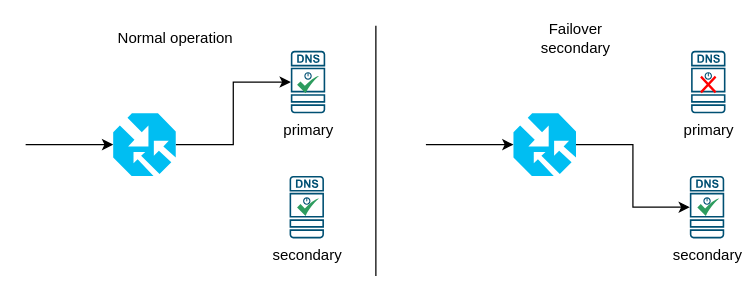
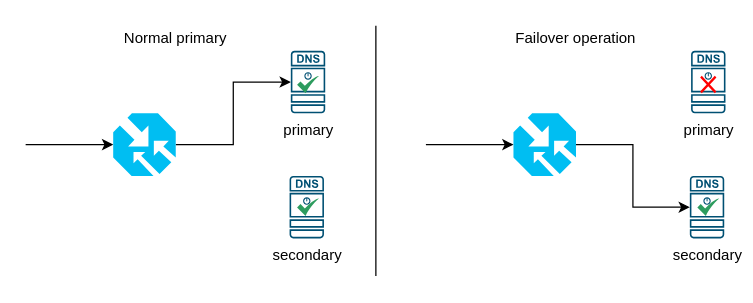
- <mxCell id="17" value="Normal operation" style="text;html=1;strokeColor=none;fillColor=none;align=center;verticalAlign=middle;whiteSpace=wrap;rounded=0;" vertex="1" parent="1"><mxGeometry x="90" y="20" width="100" height="20" as="geometry" /></mxCell>
+ <mxCell id="17" value="Normal primary" style="text;html=1;strokeColor=none;fillColor=none;align=center;verticalAlign=middle;whiteSpace=wrap;rounded=0;" vertex="1" parent="1"><mxGeometry x="90" y="20" width="100" height="20" as="geometry" /></mxCell>
- <mxCell id="18" value="Failover secondary" style="text;html=1;strokeColor=none;fillColor=none;align=center;verticalAlign=middle;whiteSpace=wrap;rounded=0;" vertex="1" parent="1"><mxGeometry x="410" y="20" width="100" height="20" as="geometry" /></mxCell>
+ <mxCell id="18" value="Failover operation" style="text;html=1;strokeColor=none;fillColor=none;align=center;verticalAlign=middle;whiteSpace=wrap;rounded=0;" vertex="1" parent="1"><mxGeometry x="410" y="20" width="100" height="20" as="geometry" /></mxCell>
